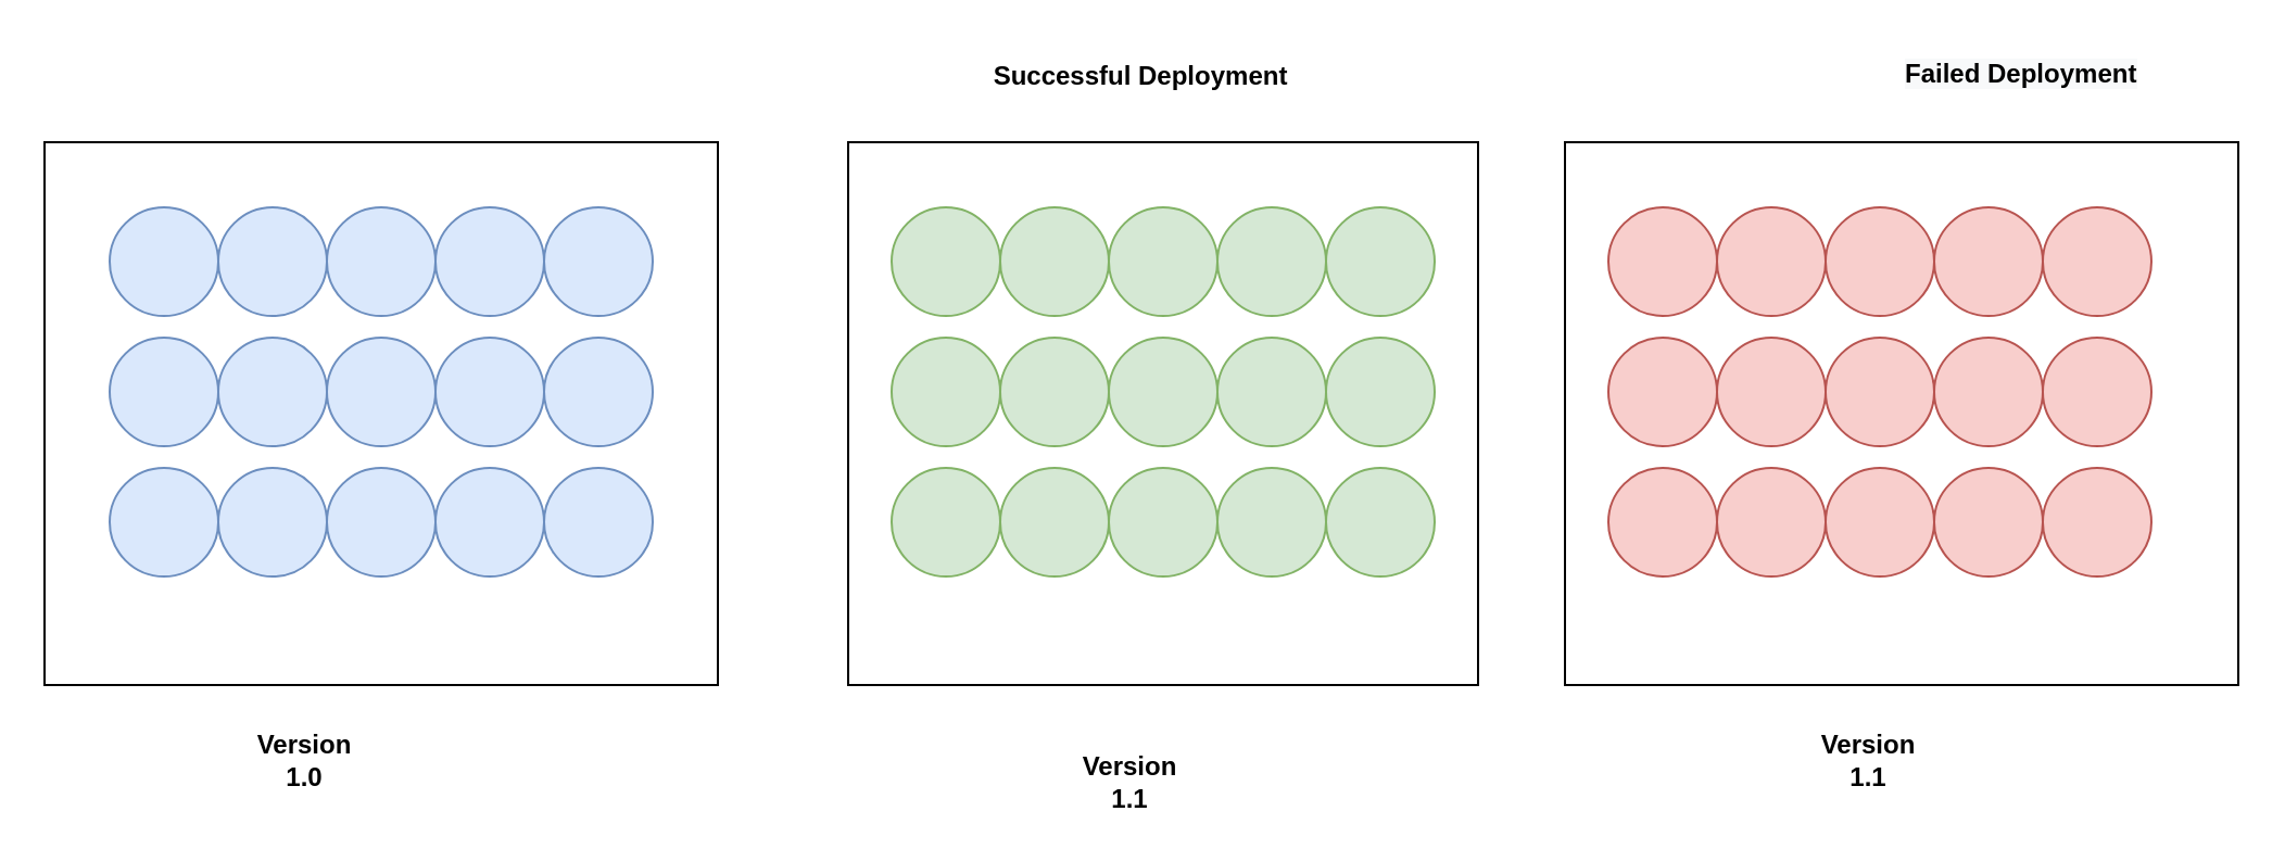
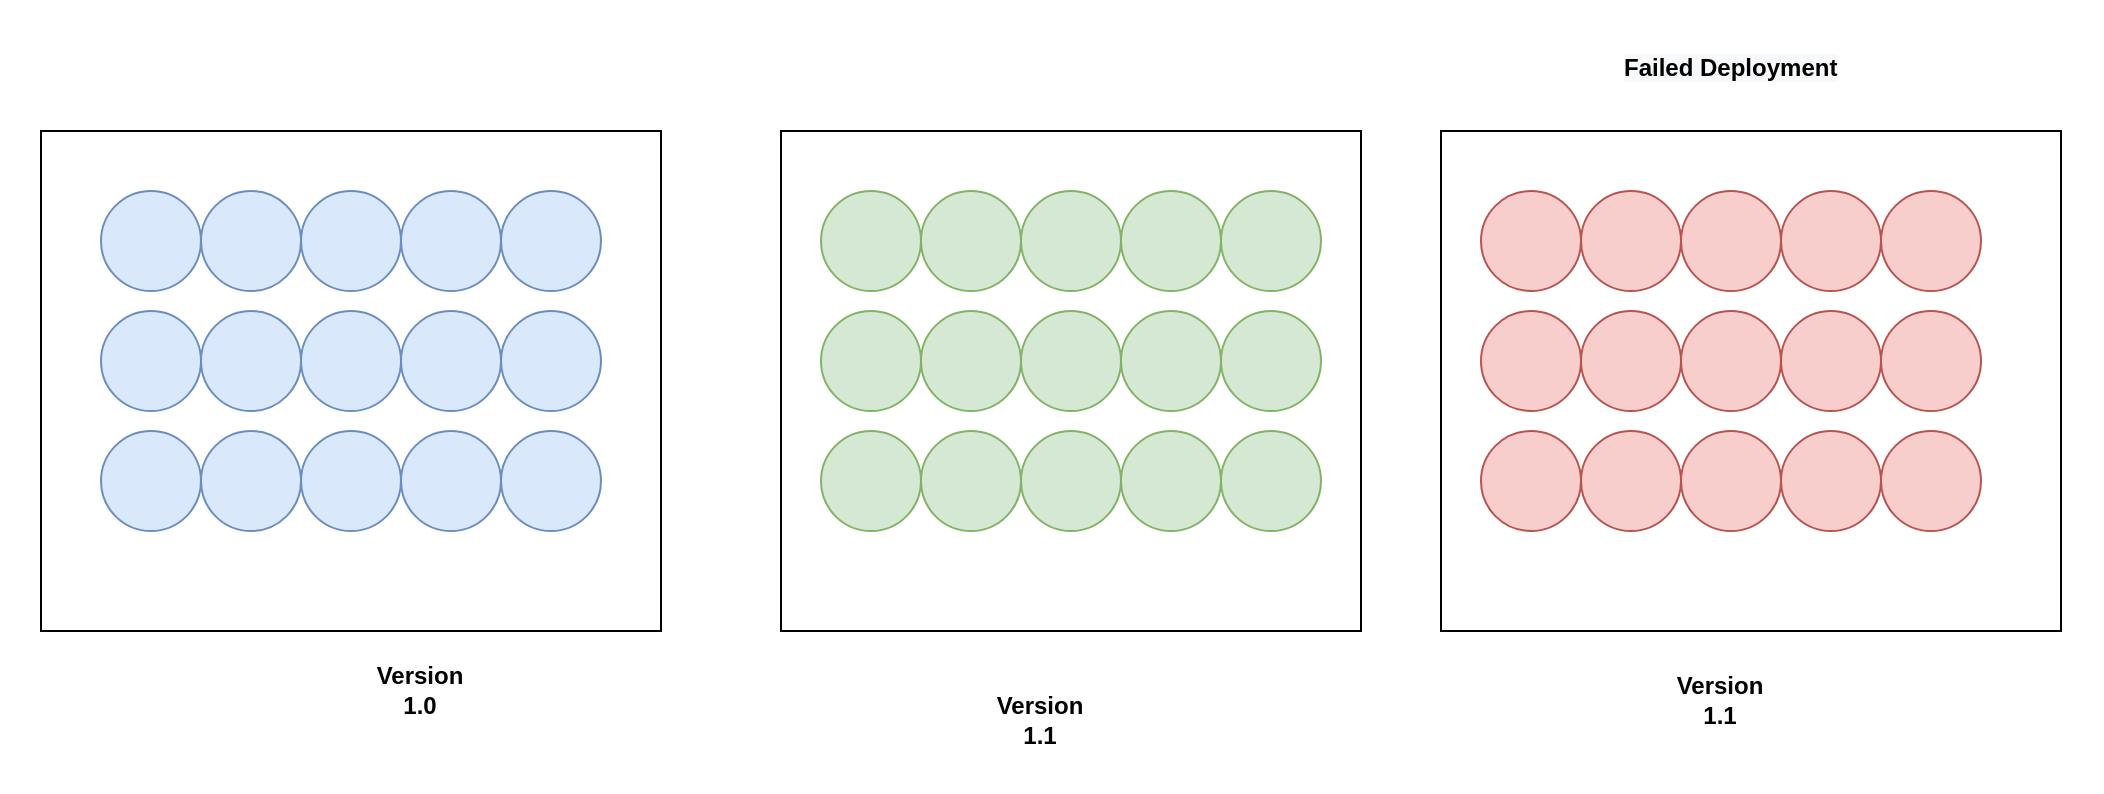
- <mxCell id="53" value="&lt;b&gt;Successful Deployment&lt;/b&gt;" style="text;html=1;strokeColor=none;fillColor=none;align=center;verticalAlign=middle;whiteSpace=wrap;rounded=0;" vertex="1" parent="1"><mxGeometry x="440" y="25" width="170" height="20" as="geometry" /></mxCell>
- <mxCell id="54" value="&lt;b style=&quot;color: rgb(0 , 0 , 0) ; font-family: &amp;#34;helvetica&amp;#34; ; font-size: 12px ; font-style: normal ; letter-spacing: normal ; text-align: center ; text-indent: 0px ; text-transform: none ; word-spacing: 0px ; background-color: rgb(248 , 249 , 250)&quot;&gt;Failed Deployment&lt;/b&gt;" style="text;whiteSpace=wrap;html=1;" vertex="1" parent="1"><mxGeometry x="875" y="20" width="160" height="30" as="geometry" /></mxCell>
+ <mxCell id="54" value="&lt;b style=&quot;color: rgb(0 , 0 , 0) ; font-family: &amp;#34;helvetica&amp;#34; ; font-size: 12px ; font-style: normal ; letter-spacing: normal ; text-align: center ; text-indent: 0px ; text-transform: none ; word-spacing: 0px ; background-color: rgb(248 , 249 , 250)&quot;&gt;Failed Deployment&lt;/b&gt;" style="text;whiteSpace=wrap;html=1;" vertex="1" parent="1"><mxGeometry x="810" y="20" width="160" height="30" as="geometry" /></mxCell>
- <mxCell id="50" value="&lt;b&gt;Version 1.0&lt;/b&gt;" style="text;html=1;strokeColor=none;fillColor=none;align=center;verticalAlign=middle;whiteSpace=wrap;rounded=0;" vertex="1" parent="1"><mxGeometry x="110" y="335" width="60" height="30" as="geometry" /></mxCell>
+ <mxCell id="50" value="&lt;b&gt;Version 1.0&lt;/b&gt;" style="text;html=1;strokeColor=none;fillColor=none;align=center;verticalAlign=middle;whiteSpace=wrap;rounded=0;" vertex="1" parent="1"><mxGeometry x="180" y="330" width="60" height="30" as="geometry" /></mxCell>
